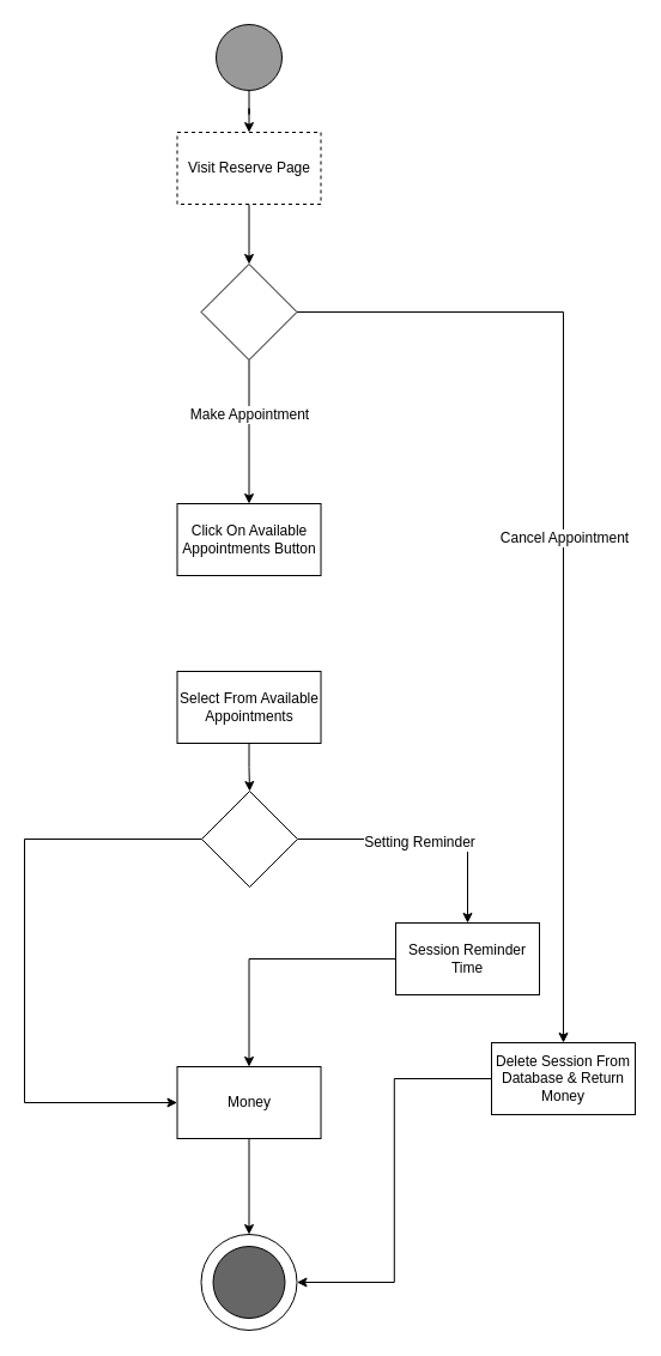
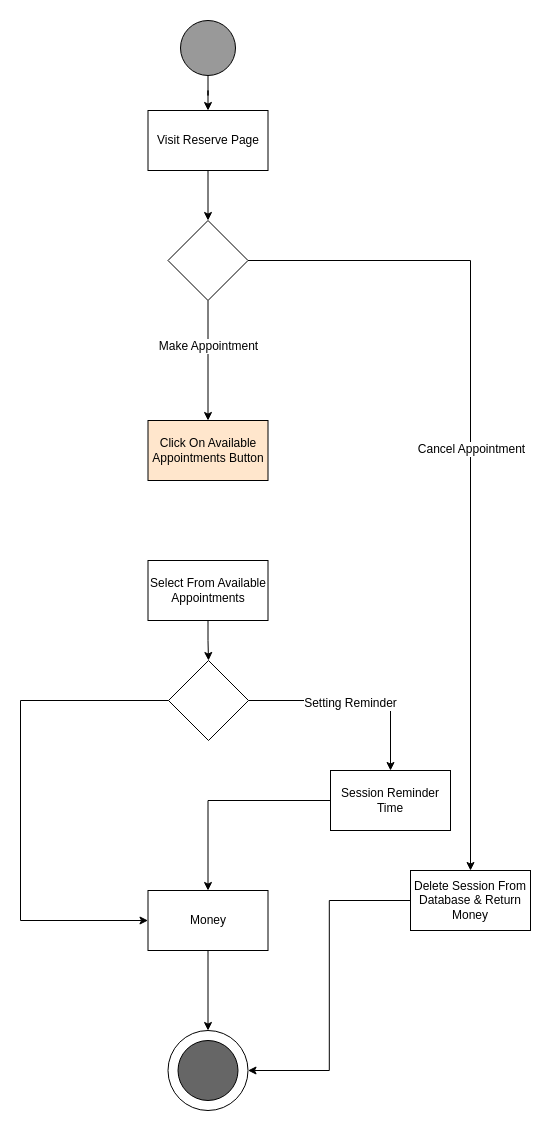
- <mxCell id="5" value="Visit Reserve Page" style="rounded=0;whiteSpace=wrap;html=1;dashed=1;" parent="1" vertex="1"><mxGeometry x="147.5" y="110" width="120" height="60" as="geometry" /></mxCell>
+ <mxCell id="5" value="Visit Reserve Page" style="rounded=0;whiteSpace=wrap;html=1;" parent="1" vertex="1"><mxGeometry x="147.5" y="110" width="120" height="60" as="geometry" /></mxCell>
- <mxCell id="6" value="Click On Available Appointments Button&lt;br&gt;" style="rounded=0;whiteSpace=wrap;html=1;" parent="1" vertex="1"><mxGeometry x="147.5" y="420" width="120" height="60" as="geometry" /></mxCell>
+ <mxCell id="6" value="Click On Available Appointments Button&lt;br&gt;" style="rounded=0;whiteSpace=wrap;html=1;fillColor=#ffe6cc;" parent="1" vertex="1"><mxGeometry x="147.5" y="420" width="120" height="60" as="geometry" /></mxCell>
